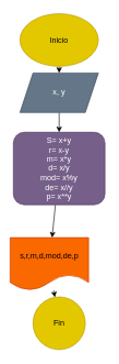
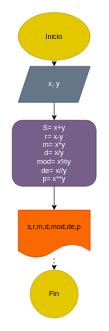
- <mxCell id="9" value="s,r,m,d,mod,de,p" style="shape=document;whiteSpace=wrap;html=1;boundedLbl=1;fillColor=#fa6800;fontColor=#000000;strokeColor=#C73500;" vertex="1" parent="1"><mxGeometry x="15" y="360" width="120" height="80" as="geometry" /></mxCell>
+ <mxCell id="9" value="s,r,m,d,mod,de,p" style="shape=document;whiteSpace=wrap;html=1;boundedLbl=1;fillColor=#fa6800;fontColor=#000000;strokeColor=#C73500;" vertex="1" parent="1"><mxGeometry x="30" y="350" width="120" height="80" as="geometry" /></mxCell>
